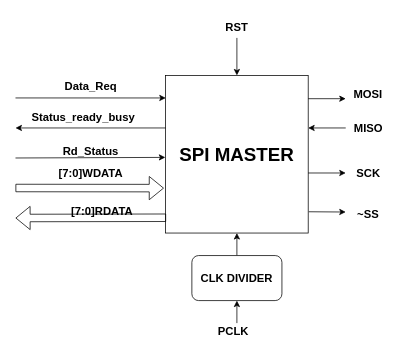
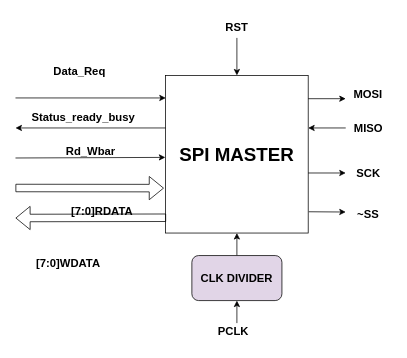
- <mxCell id="8" value="&lt;font style=&quot;font-size: 15px;&quot;&gt;&lt;b&gt;Data_Req&lt;/b&gt;&lt;/font&gt;" style="text;html=1;align=center;verticalAlign=middle;resizable=0;points=[];autosize=1;strokeColor=none;fillColor=none;fontSize=25;" vertex="1" parent="1"><mxGeometry x="75" y="90" width="90" height="40" as="geometry" /></mxCell>
+ <mxCell id="8" value="&lt;font style=&quot;font-size: 15px;&quot;&gt;&lt;b&gt;Data_Req&lt;/b&gt;&lt;/font&gt;" style="text;html=1;align=center;verticalAlign=middle;resizable=0;points=[];autosize=1;strokeColor=none;fillColor=none;fontSize=25;" vertex="1" parent="1"><mxGeometry x="60" y="70" width="90" height="40" as="geometry" /></mxCell>
- <mxCell id="9" value="&lt;b&gt;Rd_Status&lt;/b&gt;" style="text;html=1;align=center;verticalAlign=middle;resizable=0;points=[];autosize=1;strokeColor=none;fillColor=none;fontSize=15;" vertex="1" parent="1"><mxGeometry x="75" y="185" width="90" height="30" as="geometry" /></mxCell>
+ <mxCell id="9" value="&lt;b&gt;Rd_Wbar&lt;/b&gt;" style="text;html=1;align=center;verticalAlign=middle;resizable=0;points=[];autosize=1;strokeColor=none;fillColor=none;fontSize=15;" vertex="1" parent="1"><mxGeometry x="75" y="185" width="90" height="30" as="geometry" /></mxCell>
- <mxCell id="12" value="&lt;b&gt;[7:0]WDATA&lt;/b&gt;" style="text;html=1;align=center;verticalAlign=middle;resizable=0;points=[];autosize=1;strokeColor=none;fillColor=none;fontSize=15;" vertex="1" parent="1"><mxGeometry x="65" y="215" width="110" height="30" as="geometry" /></mxCell>
+ <mxCell id="12" value="&lt;b&gt;[7:0]WDATA&lt;/b&gt;" style="text;html=1;align=center;verticalAlign=middle;resizable=0;points=[];autosize=1;strokeColor=none;fillColor=none;fontSize=15;" vertex="1" parent="1"><mxGeometry x="35" y="335" width="110" height="30" as="geometry" /></mxCell>
- <mxCell id="24" value="&lt;b&gt;CLK DIVIDER&lt;/b&gt;" style="rounded=1;whiteSpace=wrap;html=1;fontSize=15;" vertex="1" parent="1"><mxGeometry x="255" y="340" width="120" height="60" as="geometry" /></mxCell>
+ <mxCell id="24" value="&lt;b&gt;CLK DIVIDER&lt;/b&gt;" style="rounded=1;whiteSpace=wrap;html=1;fontSize=15;fillColor=#e1d5e7;" vertex="1" parent="1"><mxGeometry x="255" y="340" width="120" height="60" as="geometry" /></mxCell>
